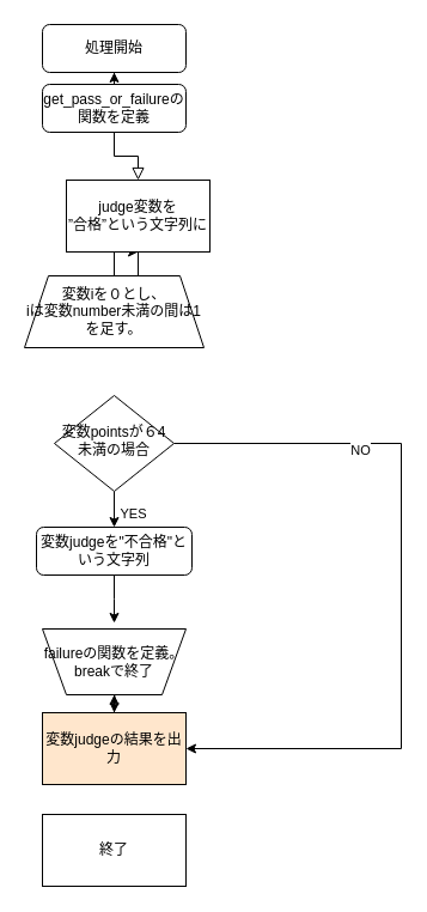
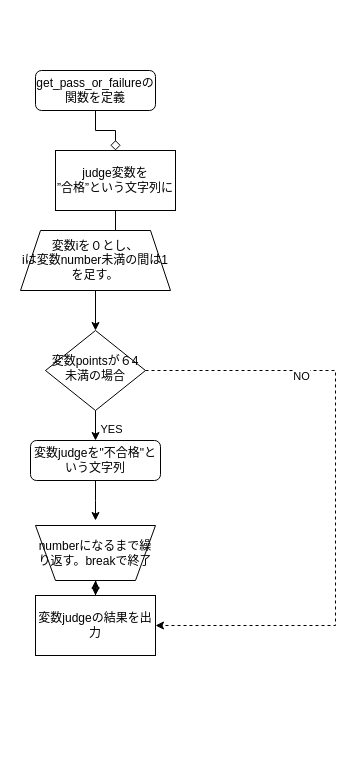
- <mxCell id="21" value="処理開始" style="whiteSpace=wrap;html=1;rounded=1;shadow=0;strokeWidth=1;glass=0;" vertex="1" parent="1"><mxGeometry x="35" y="20" width="120" height="40" as="geometry" /></mxCell>
- <mxCell id="3" value="" style="edgeStyle=orthogonalEdgeStyle;rounded=0;orthogonalLoop=1;jettySize=auto;html=1;" edge="1" parent="1" source="4" target="21"><mxGeometry relative="1" as="geometry" /></mxCell>
- <mxCell id="15" value="" style="rounded=0;html=1;jettySize=auto;orthogonalLoop=1;fontSize=11;endArrow=block;endFill=0;endSize=8;strokeWidth=1;shadow=0;labelBackgroundColor=none;edgeStyle=orthogonalEdgeStyle;" edge="1" parent="1" source="4" target="14"><mxGeometry relative="1" as="geometry"><mxPoint x="95" y="120" as="sourcePoint" /><mxPoint x="95" y="170" as="targetPoint" /></mxGeometry></mxCell>
+ <mxCell id="15" value="" style="rounded=0;html=1;jettySize=auto;orthogonalLoop=1;fontSize=11;endArrow=diamond;endFill=0;endSize=8;strokeWidth=1;shadow=0;labelBackgroundColor=none;edgeStyle=orthogonalEdgeStyle;" edge="1" parent="1" source="4" target="14"><mxGeometry relative="1" as="geometry"><mxPoint x="95" y="120" as="sourcePoint" /><mxPoint x="95" y="170" as="targetPoint" /></mxGeometry></mxCell>
- <mxCell id="11" value="" style="edgeStyle=orthogonalEdgeStyle;rounded=0;orthogonalLoop=1;jettySize=auto;html=1;" edge="1" parent="1" source="12" target="14"><mxGeometry relative="1" as="geometry" /></mxCell>
+ <mxCell id="11" value="" style="edgeStyle=orthogonalEdgeStyle;rounded=0;orthogonalLoop=1;jettySize=auto;html=1;" edge="1" parent="1" source="12" target="8"><mxGeometry relative="1" as="geometry" /></mxCell>
- <mxCell id="20" value="failureの関数を定義。breakで終了" style="shape=trapezoid;perimeter=trapezoidPerimeter;whiteSpace=wrap;html=1;fixedSize=1;direction=west;" vertex="1" parent="1"><mxGeometry x="35" y="525" width="120" height="55" as="geometry" /></mxCell>
+ <mxCell id="20" value="numberになるまで繰り返す。breakで終了" style="shape=trapezoid;perimeter=trapezoidPerimeter;whiteSpace=wrap;html=1;fixedSize=1;direction=west;" vertex="1" parent="1"><mxGeometry x="35" y="525" width="120" height="55" as="geometry" /></mxCell>
- <mxCell id="5" value="" style="edgeStyle=orthogonalEdgeStyle;rounded=0;orthogonalLoop=1;jettySize=auto;html=1;entryX=1;entryY=0.5;entryDx=0;entryDy=0;" edge="1" parent="1" source="8" target="17"><mxGeometry relative="1" as="geometry"><mxPoint x="305" y="710" as="targetPoint" /><Array as="points"><mxPoint x="335" y="370" /><mxPoint x="335" y="625" /></Array></mxGeometry></mxCell>
+ <mxCell id="5" value="" style="edgeStyle=orthogonalEdgeStyle;rounded=0;orthogonalLoop=1;jettySize=auto;html=1;entryX=1;entryY=0.5;entryDx=0;entryDy=0;dashed=1;" edge="1" parent="1" source="8" target="17"><mxGeometry relative="1" as="geometry"><mxPoint x="305" y="710" as="targetPoint" /><Array as="points"><mxPoint x="335" y="370" /><mxPoint x="335" y="625" /></Array></mxGeometry></mxCell>
- <mxCell id="17" value="変数judgeの結果を出力" style="whiteSpace=wrap;html=1;fillColor=#ffe6cc;" vertex="1" parent="1"><mxGeometry x="35" y="595" width="120" height="60" as="geometry" /></mxCell>
+ <mxCell id="17" value="変数judgeの結果を出力" style="whiteSpace=wrap;html=1;" vertex="1" parent="1"><mxGeometry x="35" y="595" width="120" height="60" as="geometry" /></mxCell>
- <mxCell id="18" value="終了" style="whiteSpace=wrap;html=1;" vertex="1" parent="1"><mxGeometry x="35" y="680" width="120" height="60" as="geometry" /></mxCell>
